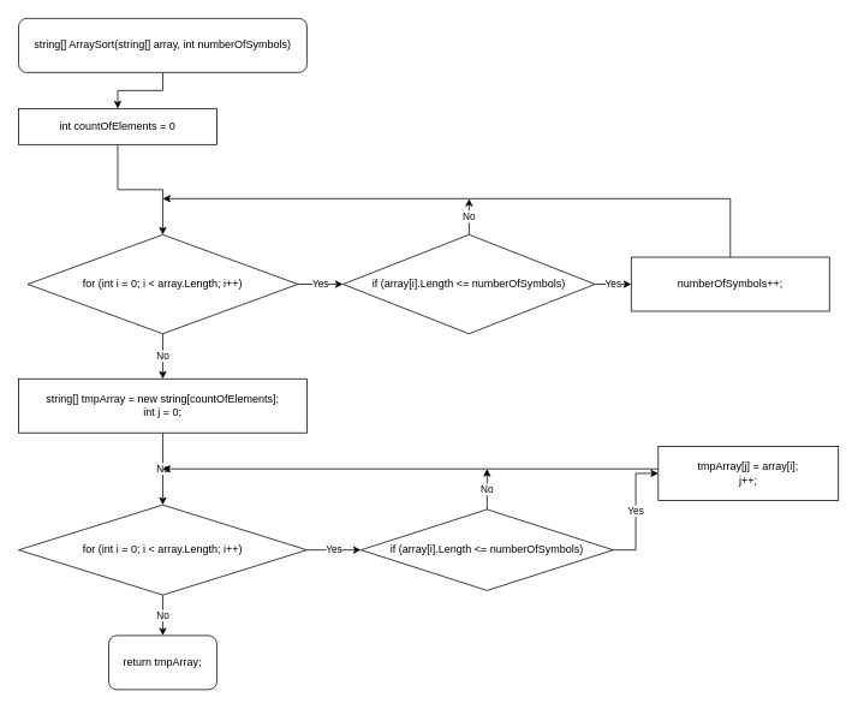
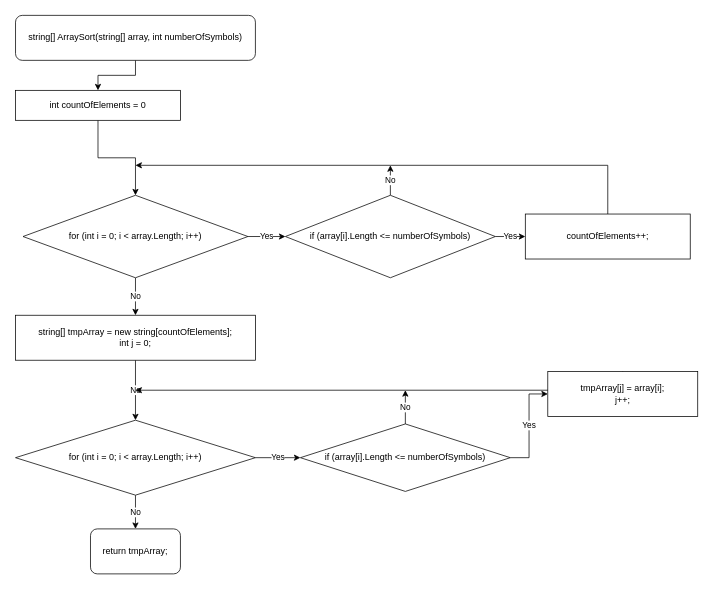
- <mxCell id="15" value="numberOfSymbols++;" style="rounded=0;whiteSpace=wrap;html=1;" vertex="1" parent="1"><mxGeometry x="700" y="285" width="220" height="60" as="geometry" /></mxCell>
+ <mxCell id="15" value="countOfElements++;" style="rounded=0;whiteSpace=wrap;html=1;" vertex="1" parent="1"><mxGeometry x="700" y="285" width="220" height="60" as="geometry" /></mxCell>
